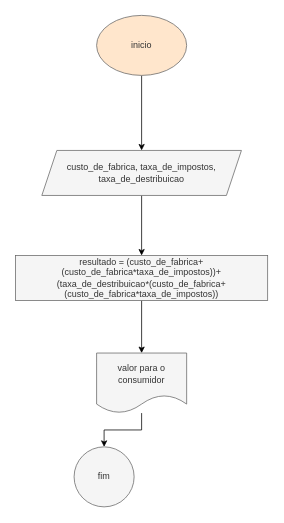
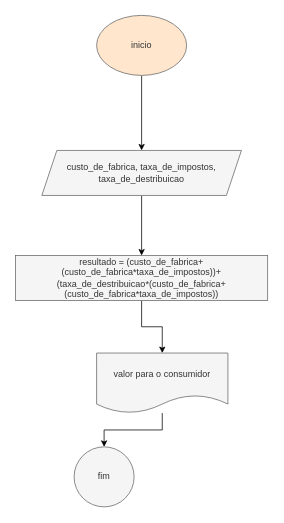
- <mxCell id="9" value="valor para o consumidor" style="shape=document;whiteSpace=wrap;html=1;boundedLbl=1;fillColor=#f5f5f5;strokeColor=#666666;fontColor=#333333;" vertex="1" parent="1"><mxGeometry x="128" y="470" width="120" height="80" as="geometry" /></mxCell>
+ <mxCell id="9" value="valor para o consumidor" style="shape=document;whiteSpace=wrap;html=1;boundedLbl=1;fillColor=#f5f5f5;strokeColor=#666666;fontColor=#333333;" vertex="1" parent="1"><mxGeometry x="128" y="470" width="175" height="80" as="geometry" /></mxCell>
